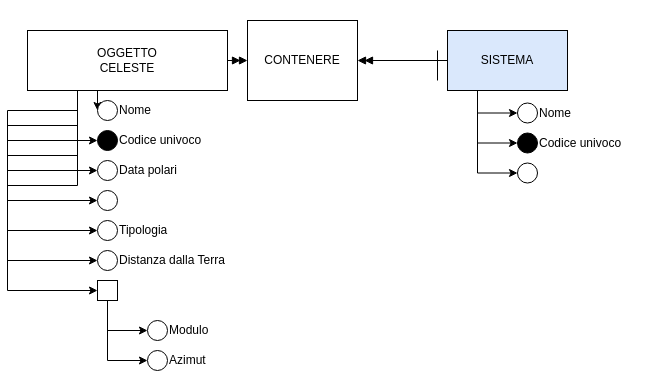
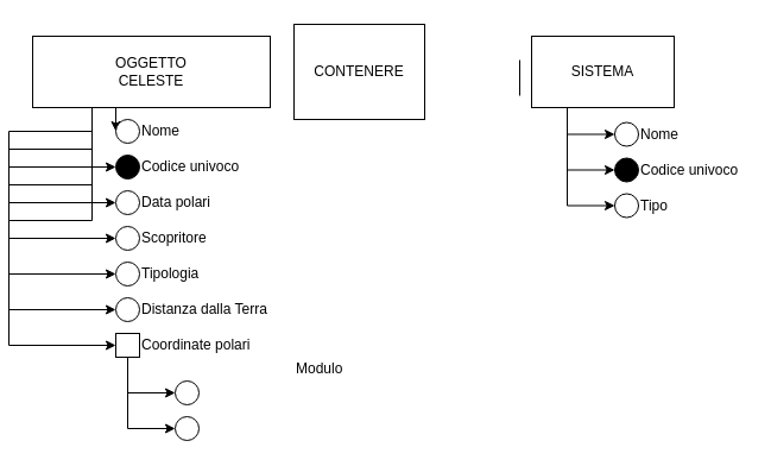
- <mxCell id="2" style="edgeStyle=orthogonalEdgeStyle;rounded=0;orthogonalLoop=1;jettySize=auto;html=1;exitX=1;exitY=0.5;exitDx=0;exitDy=0;entryX=0;entryY=0.5;entryDx=0;entryDy=0;endArrow=doubleBlock;endFill=1;" parent="1" source="10" target="16" edge="1"><mxGeometry relative="1" as="geometry" /></mxCell>
- <mxCell id="11" style="edgeStyle=orthogonalEdgeStyle;rounded=0;orthogonalLoop=1;jettySize=auto;html=1;exitX=0;exitY=0.5;exitDx=0;exitDy=0;entryX=1;entryY=0.5;entryDx=0;entryDy=0;endArrow=doubleBlock;endFill=1;" parent="1" source="15" target="16" edge="1"><mxGeometry relative="1" as="geometry" /></mxCell>
- <mxCell id="15" value="SISTEMA" style="rounded=0;whiteSpace=wrap;html=1;fillColor=#dae8fc;" parent="1" vertex="1"><mxGeometry x="440" y="30" width="120" height="60" as="geometry" /></mxCell>
+ <mxCell id="15" value="SISTEMA" style="rounded=0;whiteSpace=wrap;html=1;" parent="1" vertex="1"><mxGeometry x="440" y="30" width="120" height="60" as="geometry" /></mxCell>
+ <mxCell id="39" value="Tipo" style="text;html=1;align=left;verticalAlign=middle;whiteSpace=wrap;rounded=0;" parent="1" vertex="1"><mxGeometry x="530" y="165" width="80" height="15" as="geometry" /></mxCell>
+ <mxCell id="25" value="Scopritore" style="text;html=1;align=left;verticalAlign=middle;whiteSpace=wrap;rounded=0;" parent="1" vertex="1"><mxGeometry x="110" y="192.5" width="60" height="15" as="geometry" /></mxCell>
+ <mxCell id="33" value="Coordinate polari&amp;nbsp;" style="text;html=1;align=left;verticalAlign=middle;whiteSpace=wrap;rounded=0;" parent="1" vertex="1"><mxGeometry x="110" y="282.5" width="100" height="15" as="geometry" /></mxCell>
- <mxCell id="42" value="Modulo" style="text;html=1;align=left;verticalAlign=middle;whiteSpace=wrap;rounded=0;" vertex="1" parent="1"><mxGeometry x="160" y="322.5" width="100" height="15" as="geometry" /></mxCell>
+ <mxCell id="42" value="Modulo" style="text;html=1;align=left;verticalAlign=middle;whiteSpace=wrap;rounded=0;" vertex="1" parent="1"><mxGeometry x="240" y="302.5" width="100" height="15" as="geometry" /></mxCell>
- <mxCell id="43" value="Azimut" style="text;html=1;align=left;verticalAlign=middle;whiteSpace=wrap;rounded=0;" vertex="1" parent="1"><mxGeometry x="160" y="352.5" width="100" height="15" as="geometry" /></mxCell>
